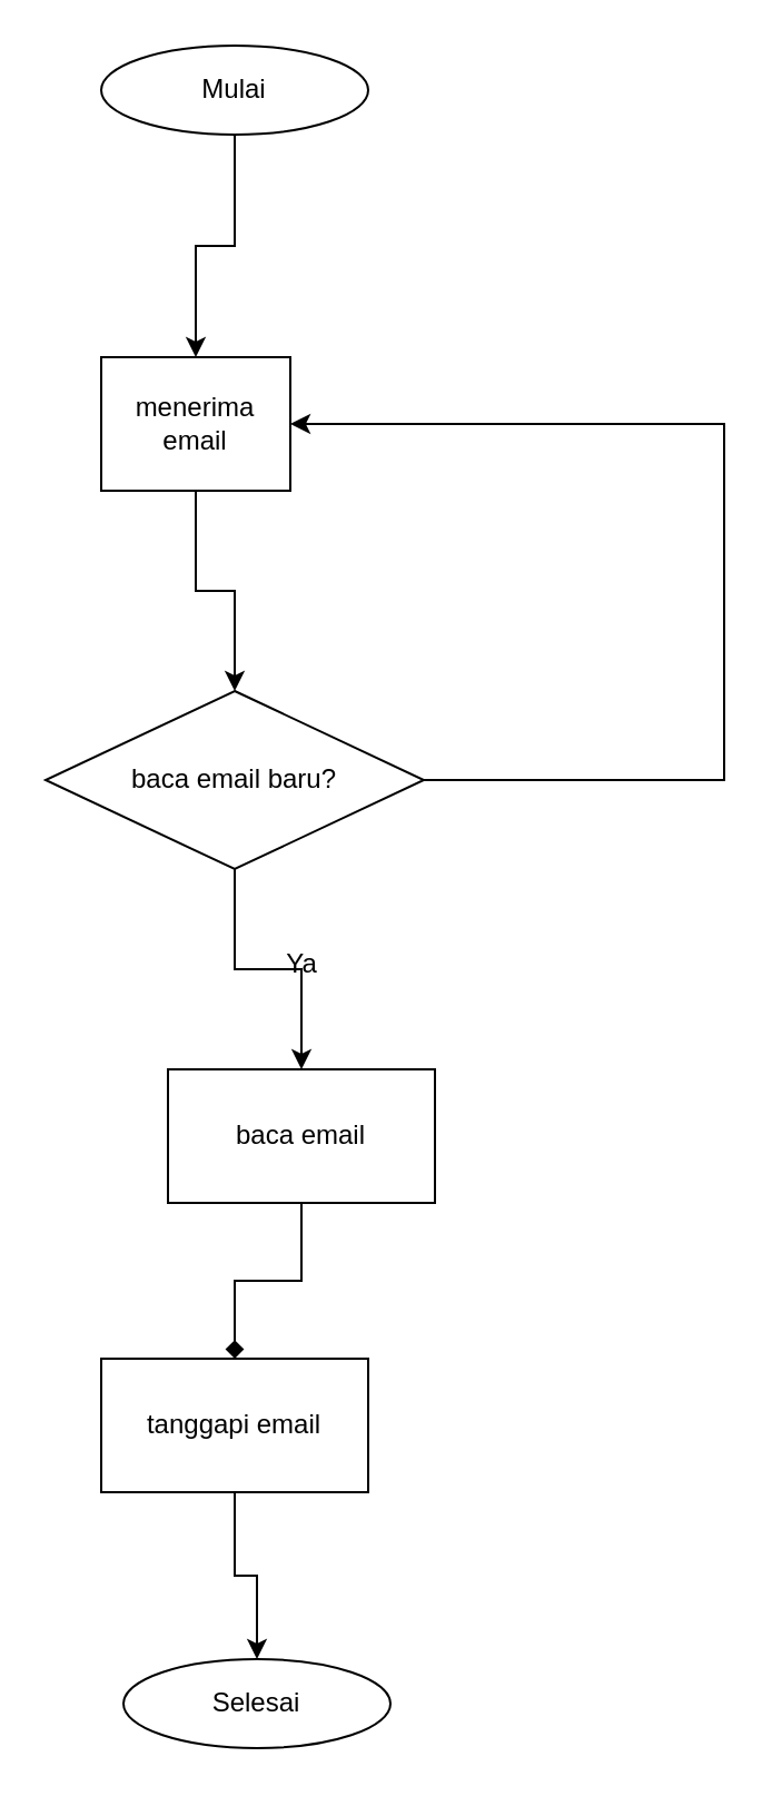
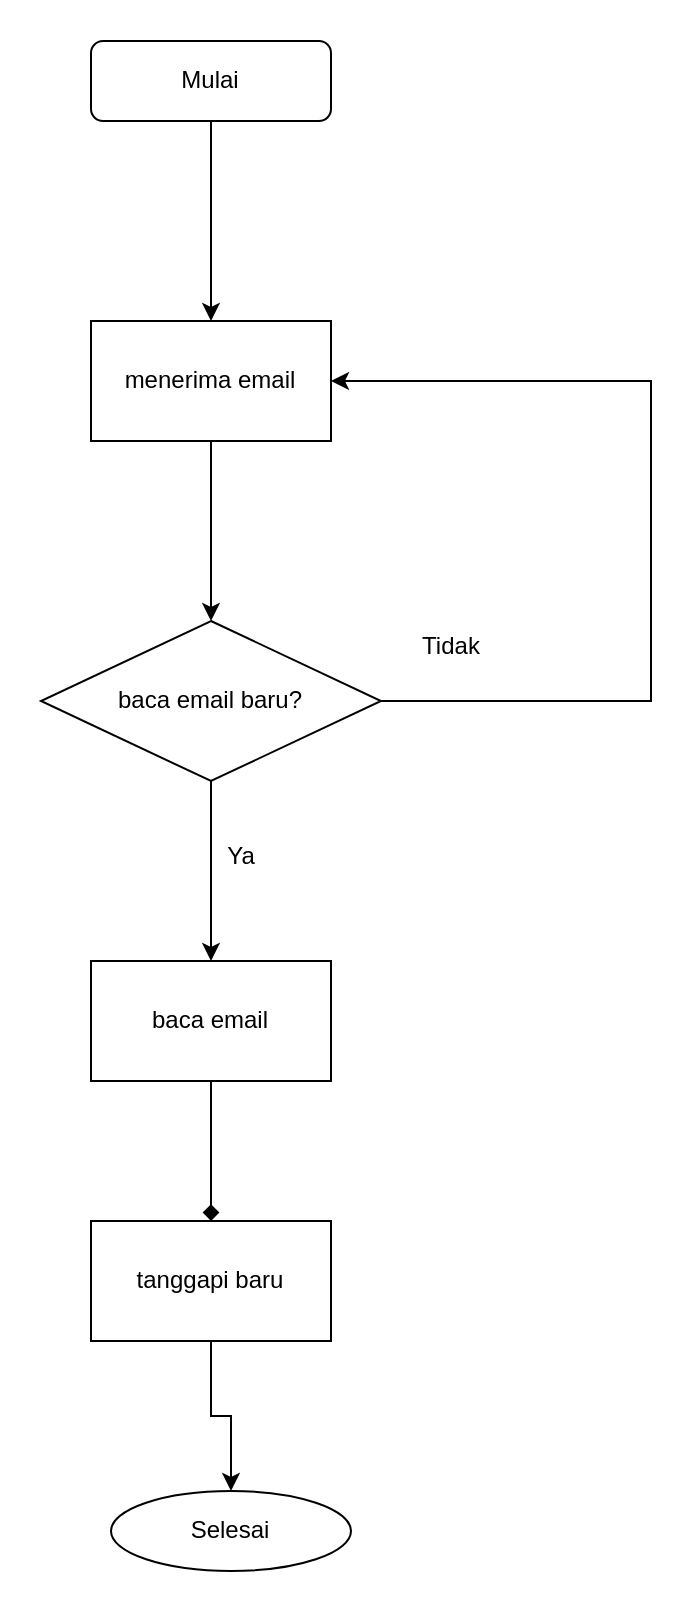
- <mxCell id="3" value="Mulai" style="ellipse;whiteSpace=wrap;html=1;" vertex="1" parent="1"><mxGeometry x="45" y="20" width="120" height="40" as="geometry" /></mxCell>
+ <mxCell id="3" value="Mulai" style="whiteSpace=wrap;html=1;rounded=1;" vertex="1" parent="1"><mxGeometry x="45" y="20" width="120" height="40" as="geometry" /></mxCell>
- <mxCell id="5" value="menerima email" style="rounded=0;whiteSpace=wrap;html=1;" vertex="1" parent="1"><mxGeometry x="45" y="160" width="85" height="60" as="geometry" /></mxCell>
+ <mxCell id="5" value="menerima email" style="rounded=0;whiteSpace=wrap;html=1;" vertex="1" parent="1"><mxGeometry x="45" y="160" width="120" height="60" as="geometry" /></mxCell>
+ <mxCell id="15" value="Tidak" style="text;html=1;align=center;verticalAlign=middle;resizable=0;points=[];autosize=1;strokeColor=none;fillColor=none;" vertex="1" parent="1"><mxGeometry x="200" y="308" width="50" height="30" as="geometry" /></mxCell>
- <mxCell id="14" value="Ya" style="text;html=1;align=center;verticalAlign=middle;resizable=0;points=[];autosize=1;strokeColor=none;fillColor=none;" vertex="1" parent="1"><mxGeometry x="115" y="418" width="40" height="30" as="geometry" /></mxCell>
+ <mxCell id="14" value="Ya" style="text;html=1;align=center;verticalAlign=middle;resizable=0;points=[];autosize=1;strokeColor=none;fillColor=none;" vertex="1" parent="1"><mxGeometry x="100" y="413" width="40" height="30" as="geometry" /></mxCell>
- <mxCell id="10" value="baca email" style="rounded=0;whiteSpace=wrap;html=1;" vertex="1" parent="1"><mxGeometry x="75" y="480" width="120" height="60" as="geometry" /></mxCell>
+ <mxCell id="10" value="baca email" style="rounded=0;whiteSpace=wrap;html=1;" vertex="1" parent="1"><mxGeometry x="45" y="480" width="120" height="60" as="geometry" /></mxCell>
- <mxCell id="12" value="tanggapi email" style="rounded=0;whiteSpace=wrap;html=1;" vertex="1" parent="1"><mxGeometry x="45" y="610" width="120" height="60" as="geometry" /></mxCell>
+ <mxCell id="12" value="tanggapi baru" style="rounded=0;whiteSpace=wrap;html=1;" vertex="1" parent="1"><mxGeometry x="45" y="610" width="120" height="60" as="geometry" /></mxCell>
